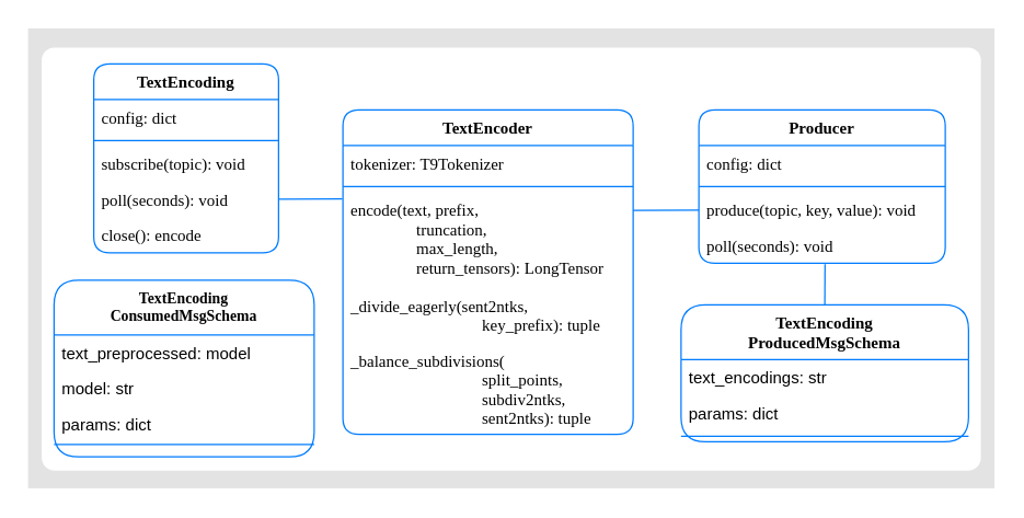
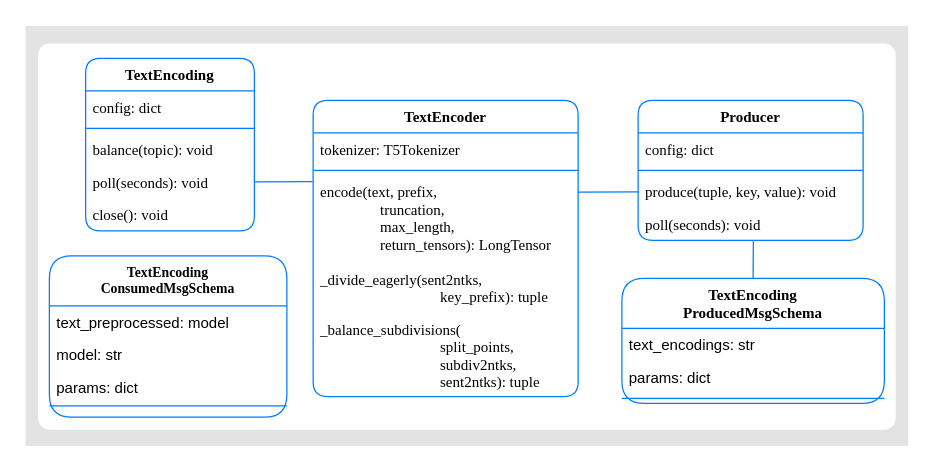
- <mxCell id="5" value="tokenizer: T9Tokenizer" style="text;strokeColor=none;fillColor=none;align=left;verticalAlign=top;spacingLeft=4;spacingRight=4;overflow=hidden;rotatable=0;points=[[0,0.5],[1,0.5]];portConstraint=eastwest;fontFamily=Ubuntu;fontSource=https%3A%2F%2Ffonts.googleapis.com%2Fcss%3Ffamily%3DUbuntu;" vertex="1" parent="4"><mxGeometry y="26" width="212" height="26" as="geometry" /></mxCell>
+ <mxCell id="5" value="tokenizer: T5Tokenizer" style="text;strokeColor=none;fillColor=none;align=left;verticalAlign=top;spacingLeft=4;spacingRight=4;overflow=hidden;rotatable=0;points=[[0,0.5],[1,0.5]];portConstraint=eastwest;fontFamily=Ubuntu;fontSource=https%3A%2F%2Ffonts.googleapis.com%2Fcss%3Ffamily%3DUbuntu;" vertex="1" parent="4"><mxGeometry y="26" width="212" height="26" as="geometry" /></mxCell>
- <mxCell id="27" value="subscribe(topic): void" style="text;strokeColor=none;fillColor=none;align=left;verticalAlign=top;spacingLeft=4;spacingRight=4;overflow=hidden;rotatable=0;points=[[0,0.5],[1,0.5]];portConstraint=eastwest;fontFamily=Ubuntu;fontSource=https%3A%2F%2Ffonts.googleapis.com%2Fcss%3Ffamily%3DUbuntu;" vertex="1" parent="24"><mxGeometry y="60" width="135" height="26" as="geometry" /></mxCell>
+ <mxCell id="27" value="balance(topic): void" style="text;strokeColor=none;fillColor=none;align=left;verticalAlign=top;spacingLeft=4;spacingRight=4;overflow=hidden;rotatable=0;points=[[0,0.5],[1,0.5]];portConstraint=eastwest;fontFamily=Ubuntu;fontSource=https%3A%2F%2Ffonts.googleapis.com%2Fcss%3Ffamily%3DUbuntu;" vertex="1" parent="24"><mxGeometry y="60" width="135" height="26" as="geometry" /></mxCell>
- <mxCell id="22" value="produce(topic, key, value): void" style="text;strokeColor=none;fillColor=none;align=left;verticalAlign=top;spacingLeft=4;spacingRight=4;overflow=hidden;rotatable=0;points=[[0,0.5],[1,0.5]];portConstraint=eastwest;fontFamily=Ubuntu;fontSource=https%3A%2F%2Ffonts.googleapis.com%2Fcss%3Ffamily%3DUbuntu;" vertex="1" parent="19"><mxGeometry y="60" width="180" height="26" as="geometry" /></mxCell>
+ <mxCell id="22" value="produce(tuple, key, value): void" style="text;strokeColor=none;fillColor=none;align=left;verticalAlign=top;spacingLeft=4;spacingRight=4;overflow=hidden;rotatable=0;points=[[0,0.5],[1,0.5]];portConstraint=eastwest;fontFamily=Ubuntu;fontSource=https%3A%2F%2Ffonts.googleapis.com%2Fcss%3Ffamily%3DUbuntu;" vertex="1" parent="19"><mxGeometry y="60" width="180" height="26" as="geometry" /></mxCell>
- <mxCell id="29" value="close(): encode" style="text;strokeColor=none;fillColor=none;align=left;verticalAlign=top;spacingLeft=4;spacingRight=4;overflow=hidden;rotatable=0;points=[[0,0.5],[1,0.5]];portConstraint=eastwest;fontFamily=Ubuntu;fontSource=https%3A%2F%2Ffonts.googleapis.com%2Fcss%3Ffamily%3DUbuntu;" vertex="1" parent="24"><mxGeometry y="112" width="135" height="26" as="geometry" /></mxCell>
+ <mxCell id="29" value="close(): void" style="text;strokeColor=none;fillColor=none;align=left;verticalAlign=top;spacingLeft=4;spacingRight=4;overflow=hidden;rotatable=0;points=[[0,0.5],[1,0.5]];portConstraint=eastwest;fontFamily=Ubuntu;fontSource=https%3A%2F%2Ffonts.googleapis.com%2Fcss%3Ffamily%3DUbuntu;" vertex="1" parent="24"><mxGeometry y="112" width="135" height="26" as="geometry" /></mxCell>
